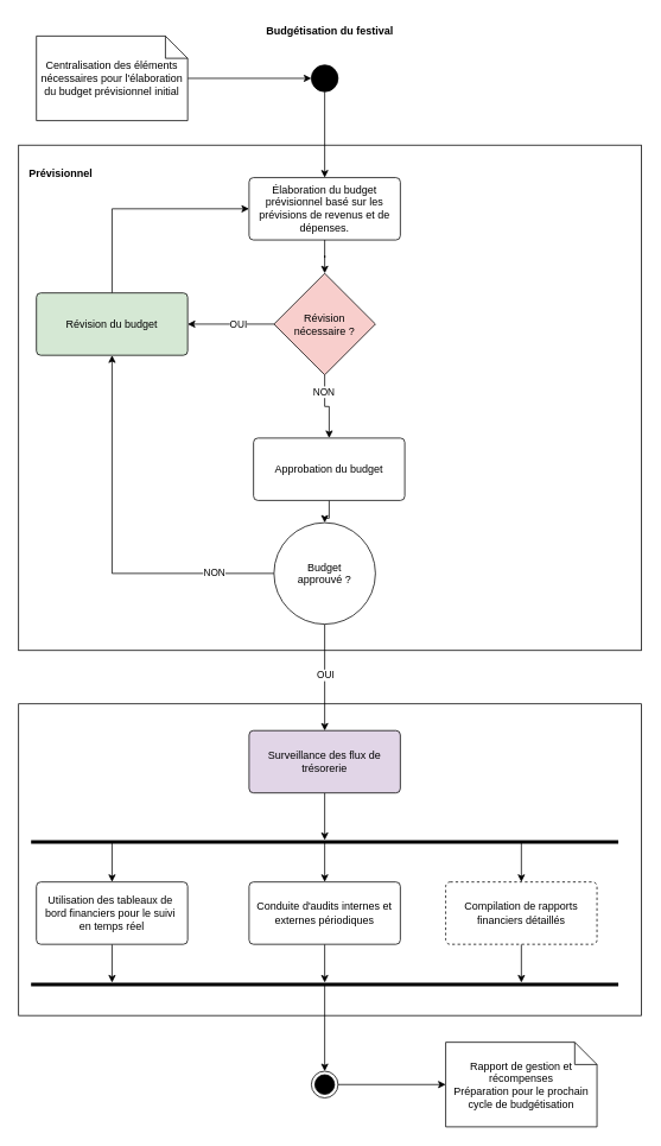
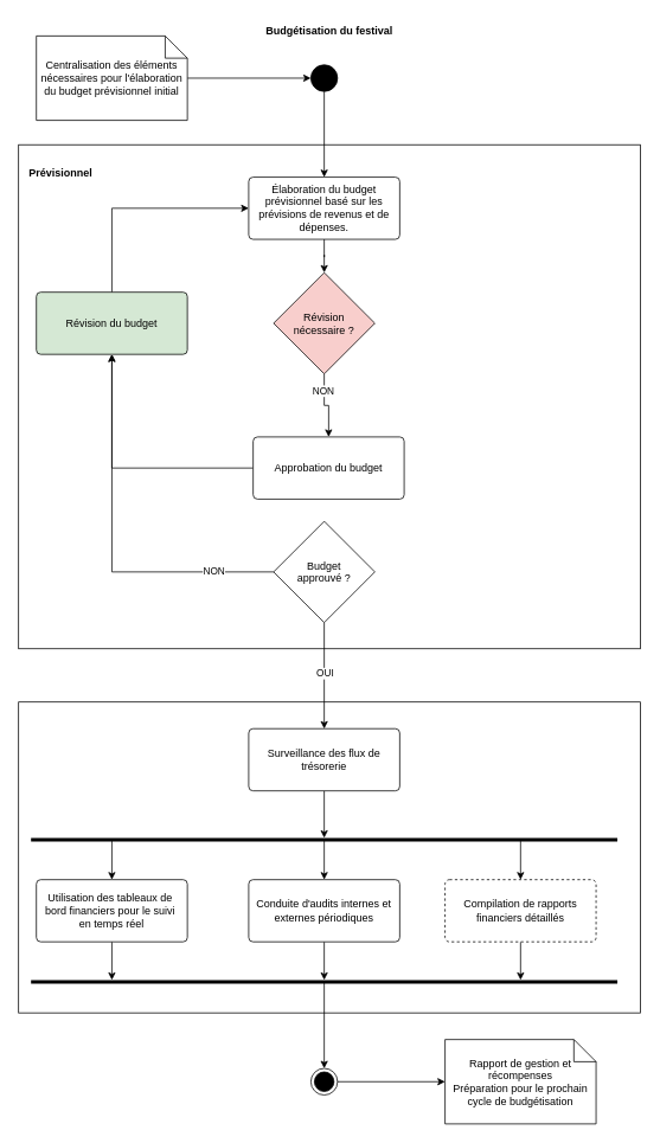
- <mxCell id="11" style="edgeStyle=orthogonalEdgeStyle;rounded=0;orthogonalLoop=1;jettySize=auto;html=1;entryX=1;entryY=0.5;entryDx=0;entryDy=0;" edge="1" parent="1" source="15" target="17"><mxGeometry relative="1" as="geometry" /></mxCell>
- <mxCell id="12" value="OUI" style="edgeLabel;html=1;align=center;verticalAlign=middle;resizable=0;points=[];" vertex="1" connectable="0" parent="11"><mxGeometry x="-0.158" relative="1" as="geometry"><mxPoint as="offset" /></mxGeometry></mxCell>
- <mxCell id="18" style="edgeStyle=orthogonalEdgeStyle;rounded=0;orthogonalLoop=1;jettySize=auto;html=1;entryX=0.5;entryY=0;entryDx=0;entryDy=0;" edge="1" parent="1" source="19" target="24"><mxGeometry relative="1" as="geometry" /></mxCell>
+ <mxCell id="18" style="edgeStyle=orthogonalEdgeStyle;rounded=0;orthogonalLoop=1;jettySize=auto;html=1;" edge="1" parent="1" source="19" target="17"><mxGeometry relative="1" as="geometry" /></mxCell>
- <mxCell id="24" value="Budget&#10;approuvé ?" style="ellipse;" vertex="1" parent="1"><mxGeometry x="307" y="586.5" width="114" height="114" as="geometry" /></mxCell>
+ <mxCell id="24" value="Budget&#10;approuvé ?" style="rhombus;" vertex="1" parent="1"><mxGeometry x="307" y="586.5" width="114" height="114" as="geometry" /></mxCell>
- <mxCell id="26" value="Surveillance des flux de trésorerie" style="html=1;align=center;verticalAlign=middle;rounded=1;absoluteArcSize=1;arcSize=10;dashed=0;whiteSpace=wrap;fillColor=#e1d5e7;" vertex="1" parent="1"><mxGeometry x="279" y="820" width="170" height="70" as="geometry" /></mxCell>
+ <mxCell id="26" value="Surveillance des flux de trésorerie" style="html=1;align=center;verticalAlign=middle;rounded=1;absoluteArcSize=1;arcSize=10;dashed=0;whiteSpace=wrap;" vertex="1" parent="1"><mxGeometry x="279" y="820" width="170" height="70" as="geometry" /></mxCell>
